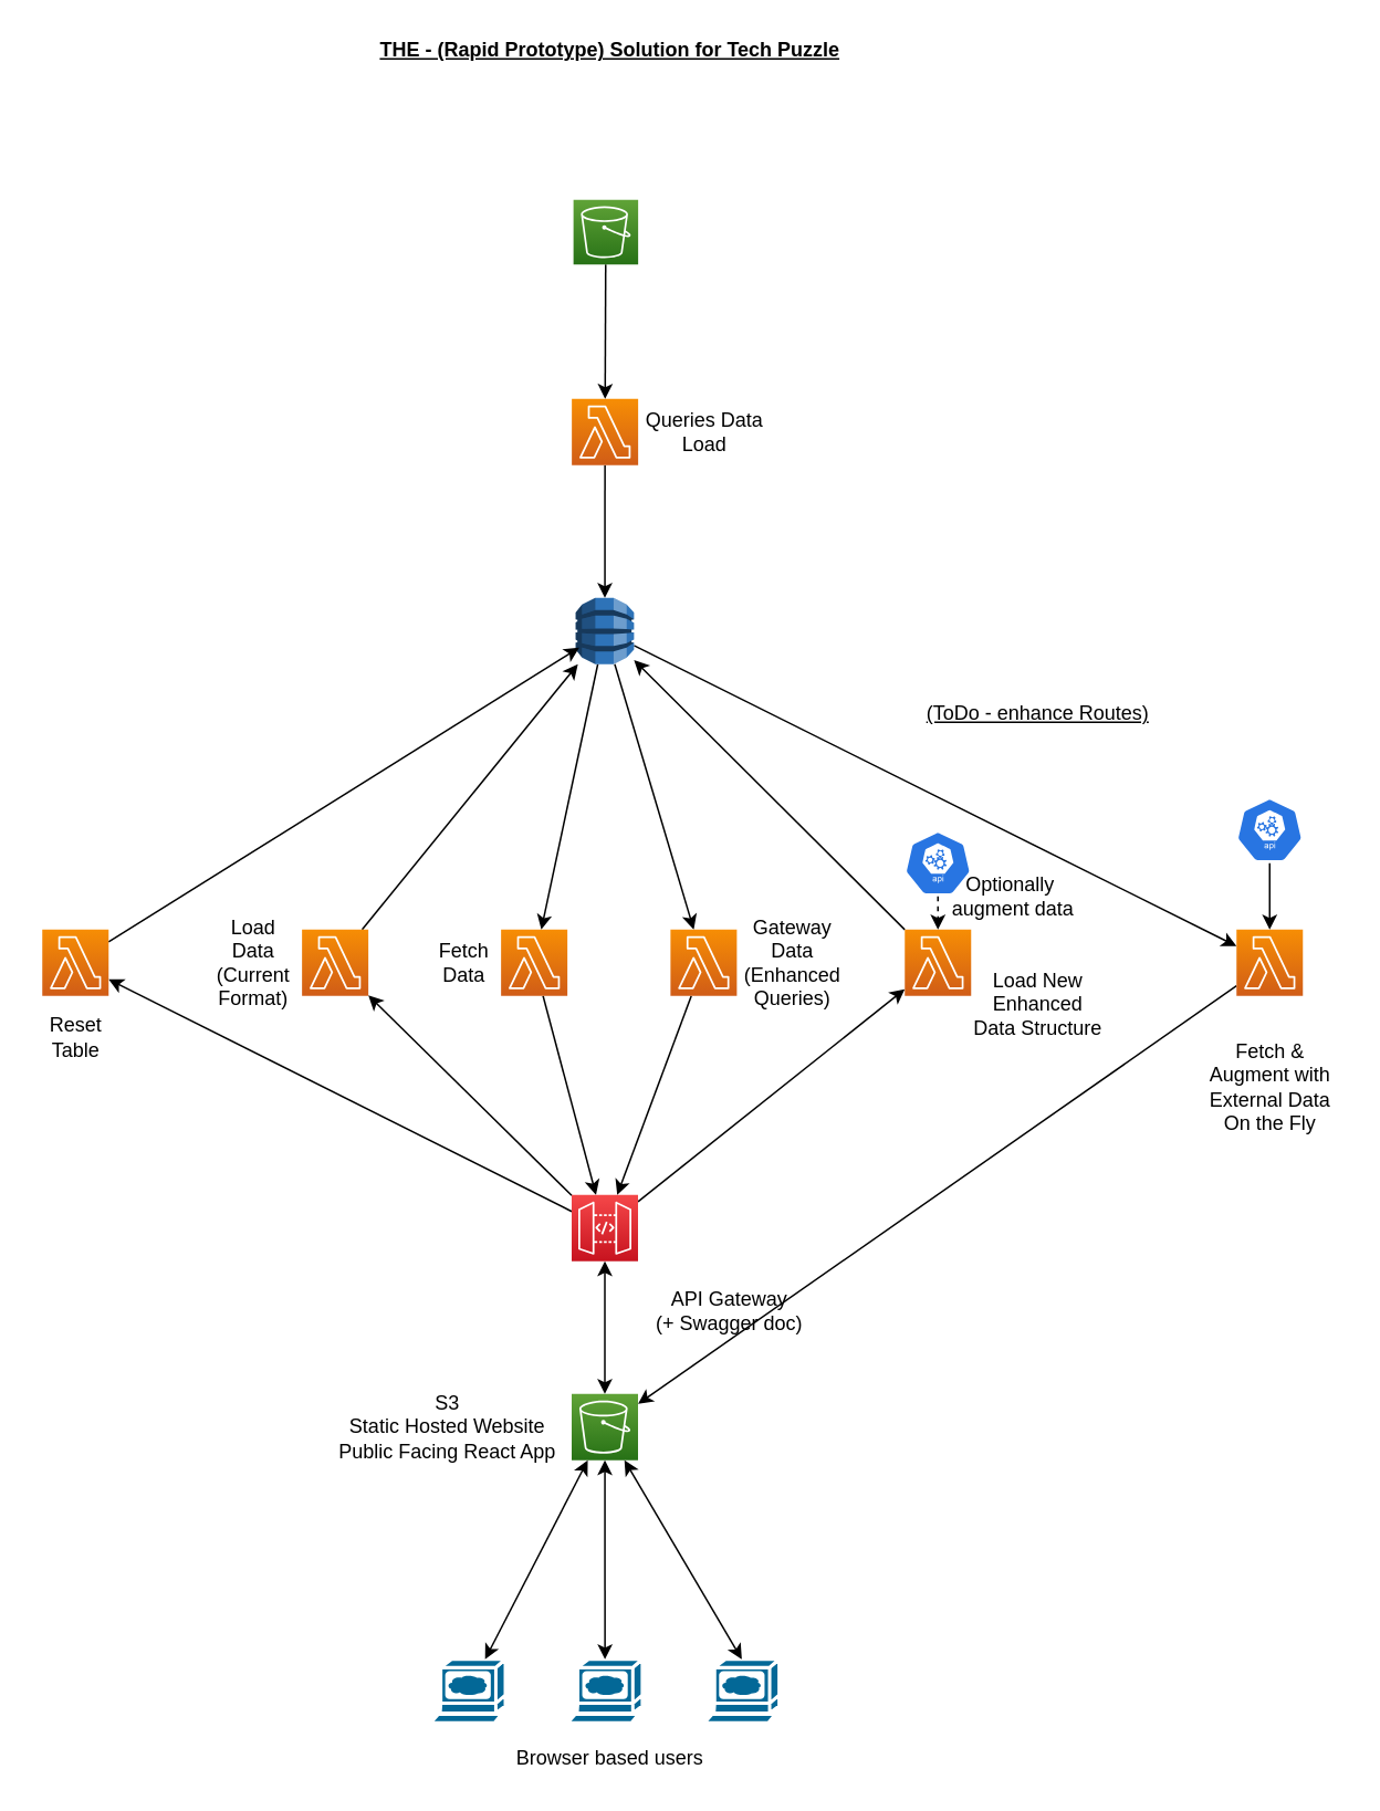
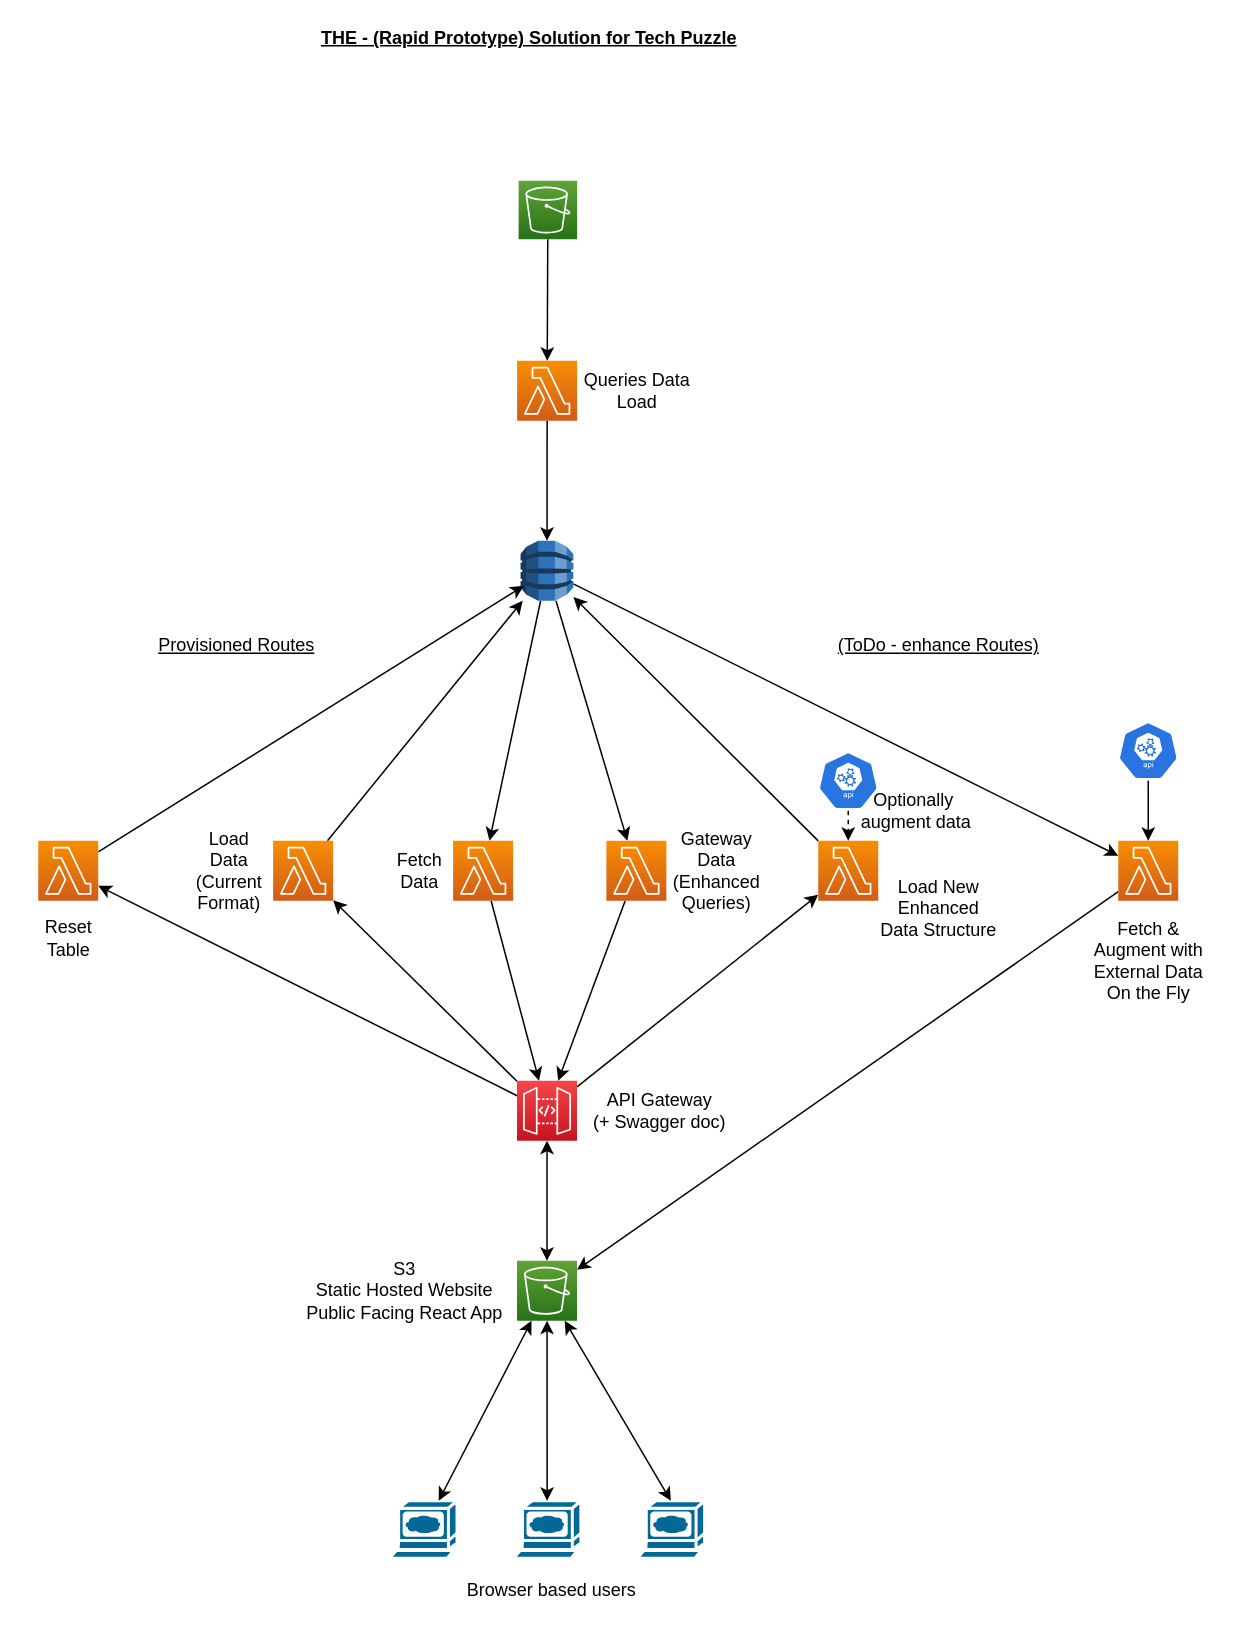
- <mxCell id="2" value="&lt;u&gt;&lt;b&gt;THE - (Rapid Prototype) Solution for Tech Puzzle&lt;/b&gt;&lt;/u&gt;" style="text;html=1;align=center;verticalAlign=middle;resizable=0;points=[];autosize=1;" parent="1" vertex="1"><mxGeometry x="221.59" y="20" width="290" height="20" as="geometry" /></mxCell>
+ <mxCell id="2" value="&lt;u&gt;&lt;b&gt;THE - (Rapid Prototype) Solution for Tech Puzzle&lt;/b&gt;&lt;/u&gt;" style="text;html=1;align=center;verticalAlign=middle;resizable=0;points=[];autosize=1;" parent="1" vertex="1"><mxGeometry x="206.59" y="15" width="290" height="20" as="geometry" /></mxCell>
+ <mxCell id="21" value="&lt;u&gt;Provisioned Routes&lt;/u&gt;" style="text;html=1;align=center;verticalAlign=middle;resizable=0;points=[];autosize=1;" parent="1" vertex="1"><mxGeometry x="96.59" y="420" width="120" height="20" as="geometry" /></mxCell>
- <mxCell id="41" value="Fetch &amp;amp;&lt;br&gt;Augment with&lt;br&gt;External Data&lt;br&gt;On the Fly" style="text;html=1;align=center;verticalAlign=middle;resizable=0;points=[];autosize=1;" parent="1" vertex="1"><mxGeometry x="720" y="625" width="90" height="60" as="geometry" /></mxCell>
+ <mxCell id="41" value="Fetch &amp;amp;&lt;br&gt;Augment with&lt;br&gt;External Data&lt;br&gt;On the Fly" style="text;html=1;align=center;verticalAlign=middle;resizable=0;points=[];autosize=1;" parent="1" vertex="1"><mxGeometry x="720" y="610" width="90" height="60" as="geometry" /></mxCell>
- <mxCell id="17" value="API Gateway&lt;br&gt;(+ Swagger doc)" style="text;html=1;align=center;verticalAlign=middle;resizable=0;points=[];autosize=1;" parent="1" vertex="1"><mxGeometry x="388.75" y="775" width="100" height="30" as="geometry" /></mxCell>
+ <mxCell id="17" value="API Gateway&lt;br&gt;(+ Swagger doc)" style="text;html=1;align=center;verticalAlign=middle;resizable=0;points=[];autosize=1;" parent="1" vertex="1"><mxGeometry x="388.75" y="725" width="100" height="30" as="geometry" /></mxCell>
